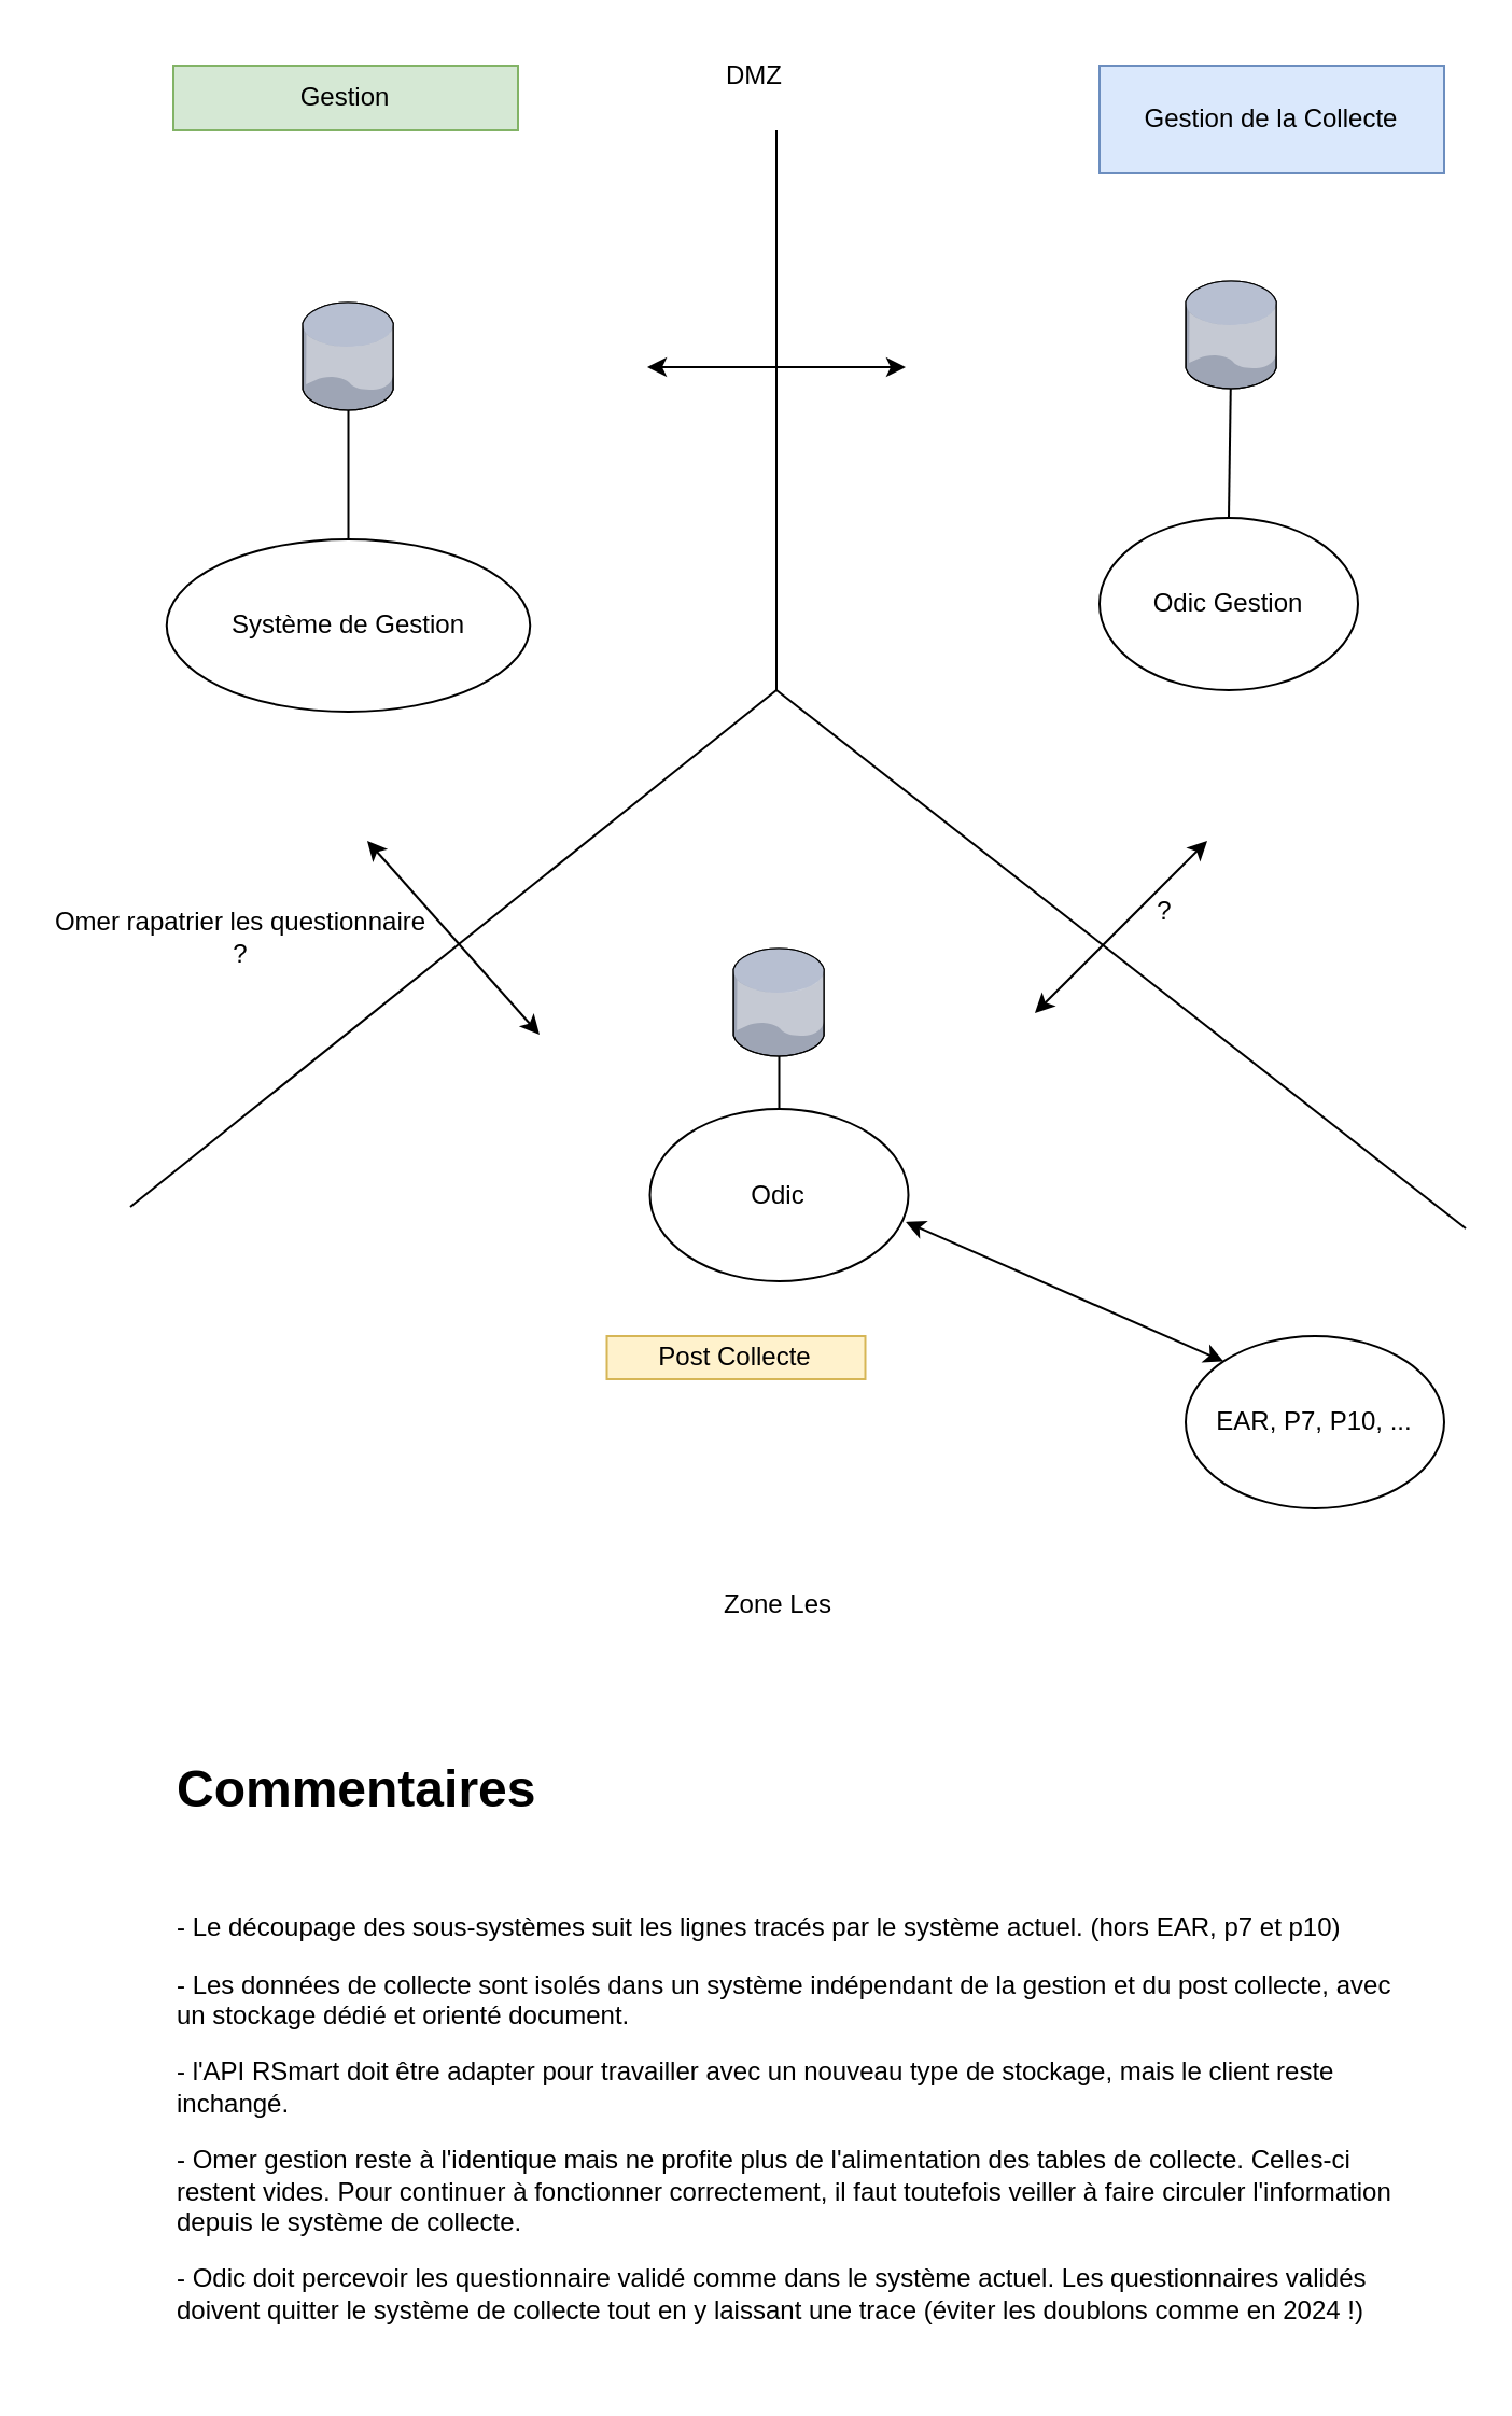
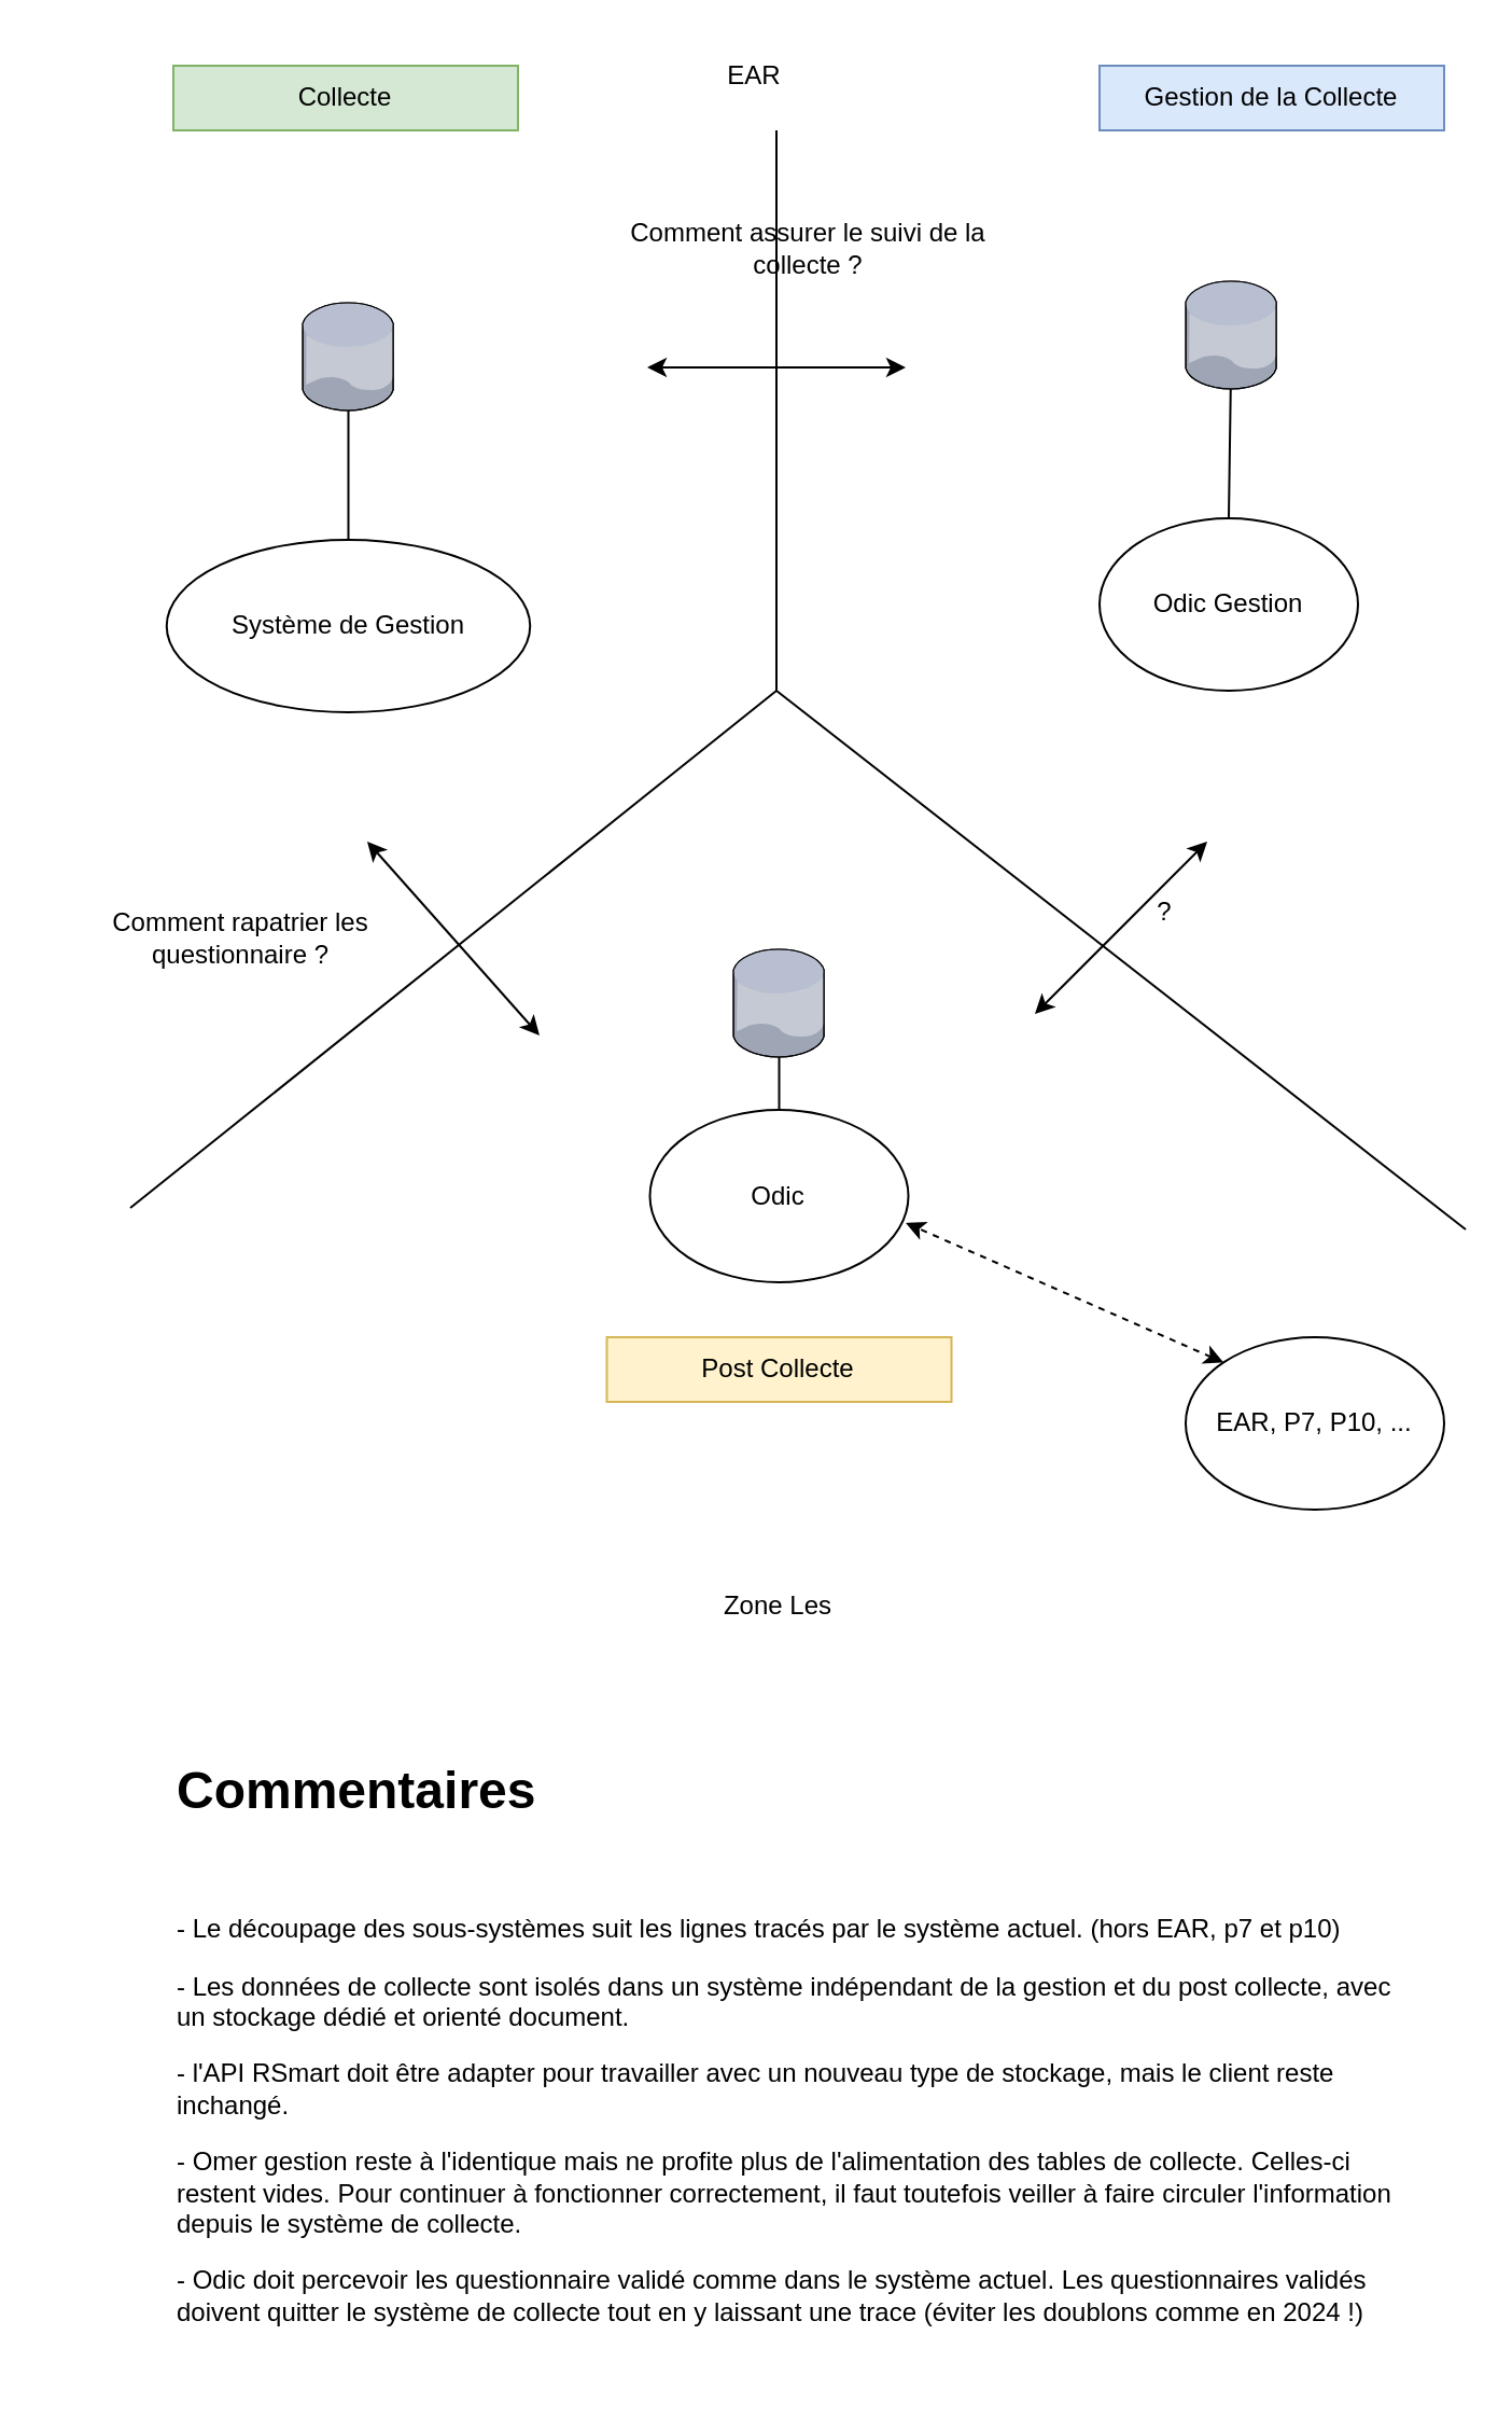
- <mxCell id="21" value="DMZ" style="text;html=1;align=center;verticalAlign=middle;whiteSpace=wrap;rounded=0;" vertex="1" parent="1"><mxGeometry x="320" y="20" width="60" height="30" as="geometry" /></mxCell>
+ <mxCell id="21" value="EAR" style="text;html=1;align=center;verticalAlign=middle;whiteSpace=wrap;rounded=0;" vertex="1" parent="1"><mxGeometry x="320" y="20" width="60" height="30" as="geometry" /></mxCell>
- <mxCell id="9" value="Gestion" style="text;html=1;align=center;verticalAlign=middle;whiteSpace=wrap;rounded=0;fillColor=#d5e8d4;strokeColor=#82b366;" vertex="1" parent="1"><mxGeometry x="80" y="30" width="160" height="30" as="geometry" /></mxCell>
+ <mxCell id="9" value="Collecte" style="text;html=1;align=center;verticalAlign=middle;whiteSpace=wrap;rounded=0;fillColor=#d5e8d4;strokeColor=#82b366;" vertex="1" parent="1"><mxGeometry x="80" y="30" width="160" height="30" as="geometry" /></mxCell>
- <mxCell id="8" value="Gestion de la Collecte" style="text;html=1;align=center;verticalAlign=middle;whiteSpace=wrap;rounded=0;fillColor=#dae8fc;strokeColor=#6c8ebf;" vertex="1" parent="1"><mxGeometry x="510" y="30" width="160" height="50" as="geometry" /></mxCell>
+ <mxCell id="8" value="Gestion de la Collecte" style="text;html=1;align=center;verticalAlign=middle;whiteSpace=wrap;rounded=0;fillColor=#dae8fc;strokeColor=#6c8ebf;" vertex="1" parent="1"><mxGeometry x="510" y="30" width="160" height="30" as="geometry" /></mxCell>
+ <mxCell id="19" value="Comment assurer le suivi de la collecte ?" style="text;html=1;align=center;verticalAlign=middle;whiteSpace=wrap;rounded=0;" vertex="1" parent="1"><mxGeometry x="280" y="100" width="190" height="30" as="geometry" /></mxCell>
- <mxCell id="20" value="Omer rapatrier les questionnaire ?" style="text;html=1;align=center;verticalAlign=middle;whiteSpace=wrap;rounded=0;" vertex="1" parent="1"><mxGeometry x="20" y="420" width="183" height="30" as="geometry" /></mxCell>
+ <mxCell id="20" value="Comment rapatrier les questionnaire ?" style="text;html=1;align=center;verticalAlign=middle;whiteSpace=wrap;rounded=0;" vertex="1" parent="1"><mxGeometry x="20" y="420" width="183" height="30" as="geometry" /></mxCell>
- <mxCell id="26" value="" style="endArrow=classic;startArrow=classic;html=1;rounded=0;entryX=0.99;entryY=0.656;entryDx=0;entryDy=0;entryPerimeter=0;exitX=0;exitY=0;exitDx=0;exitDy=0;" edge="1" parent="1" source="27" target="13"><mxGeometry width="50" height="50" relative="1" as="geometry"><mxPoint x="550" y="630" as="sourcePoint" /><mxPoint x="470" y="570" as="targetPoint" /></mxGeometry></mxCell>
+ <mxCell id="26" value="" style="endArrow=classic;startArrow=classic;html=1;rounded=0;entryX=0.99;entryY=0.656;entryDx=0;entryDy=0;entryPerimeter=0;exitX=0;exitY=0;exitDx=0;exitDy=0;dashed=1;" edge="1" parent="1" source="27" target="13"><mxGeometry width="50" height="50" relative="1" as="geometry"><mxPoint x="550" y="630" as="sourcePoint" /><mxPoint x="470" y="570" as="targetPoint" /></mxGeometry></mxCell>
- <mxCell id="10" value="Post Collecte" style="text;html=1;align=center;verticalAlign=middle;whiteSpace=wrap;rounded=0;fillColor=#fff2cc;strokeColor=#d6b656;" vertex="1" parent="1"><mxGeometry x="281.25" y="620" width="120" height="20" as="geometry" /></mxCell>
+ <mxCell id="10" value="Post Collecte" style="text;html=1;align=center;verticalAlign=middle;whiteSpace=wrap;rounded=0;fillColor=#fff2cc;strokeColor=#d6b656;" vertex="1" parent="1"><mxGeometry x="281.25" y="620" width="160" height="30" as="geometry" /></mxCell>
